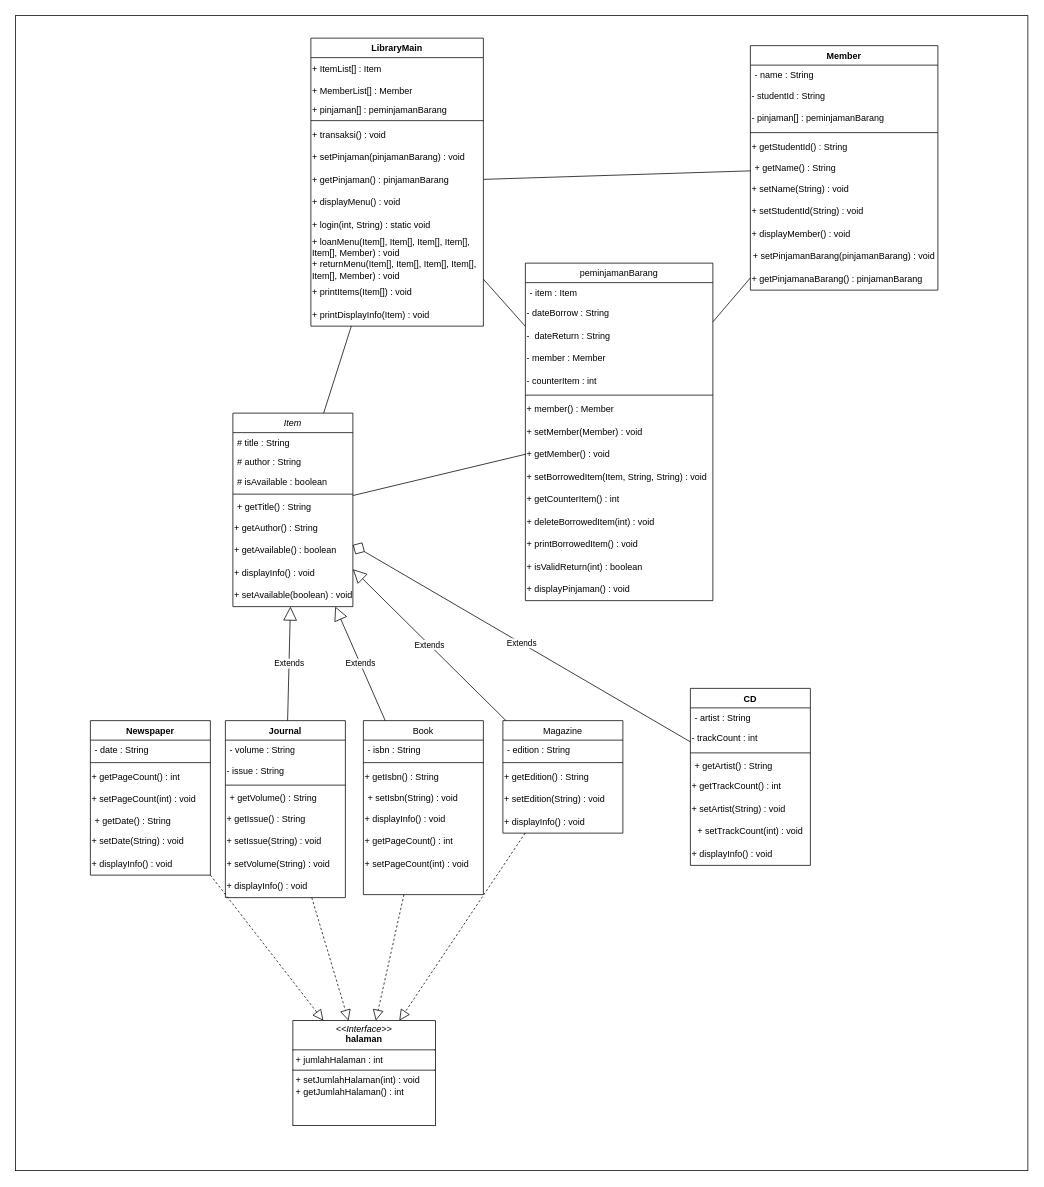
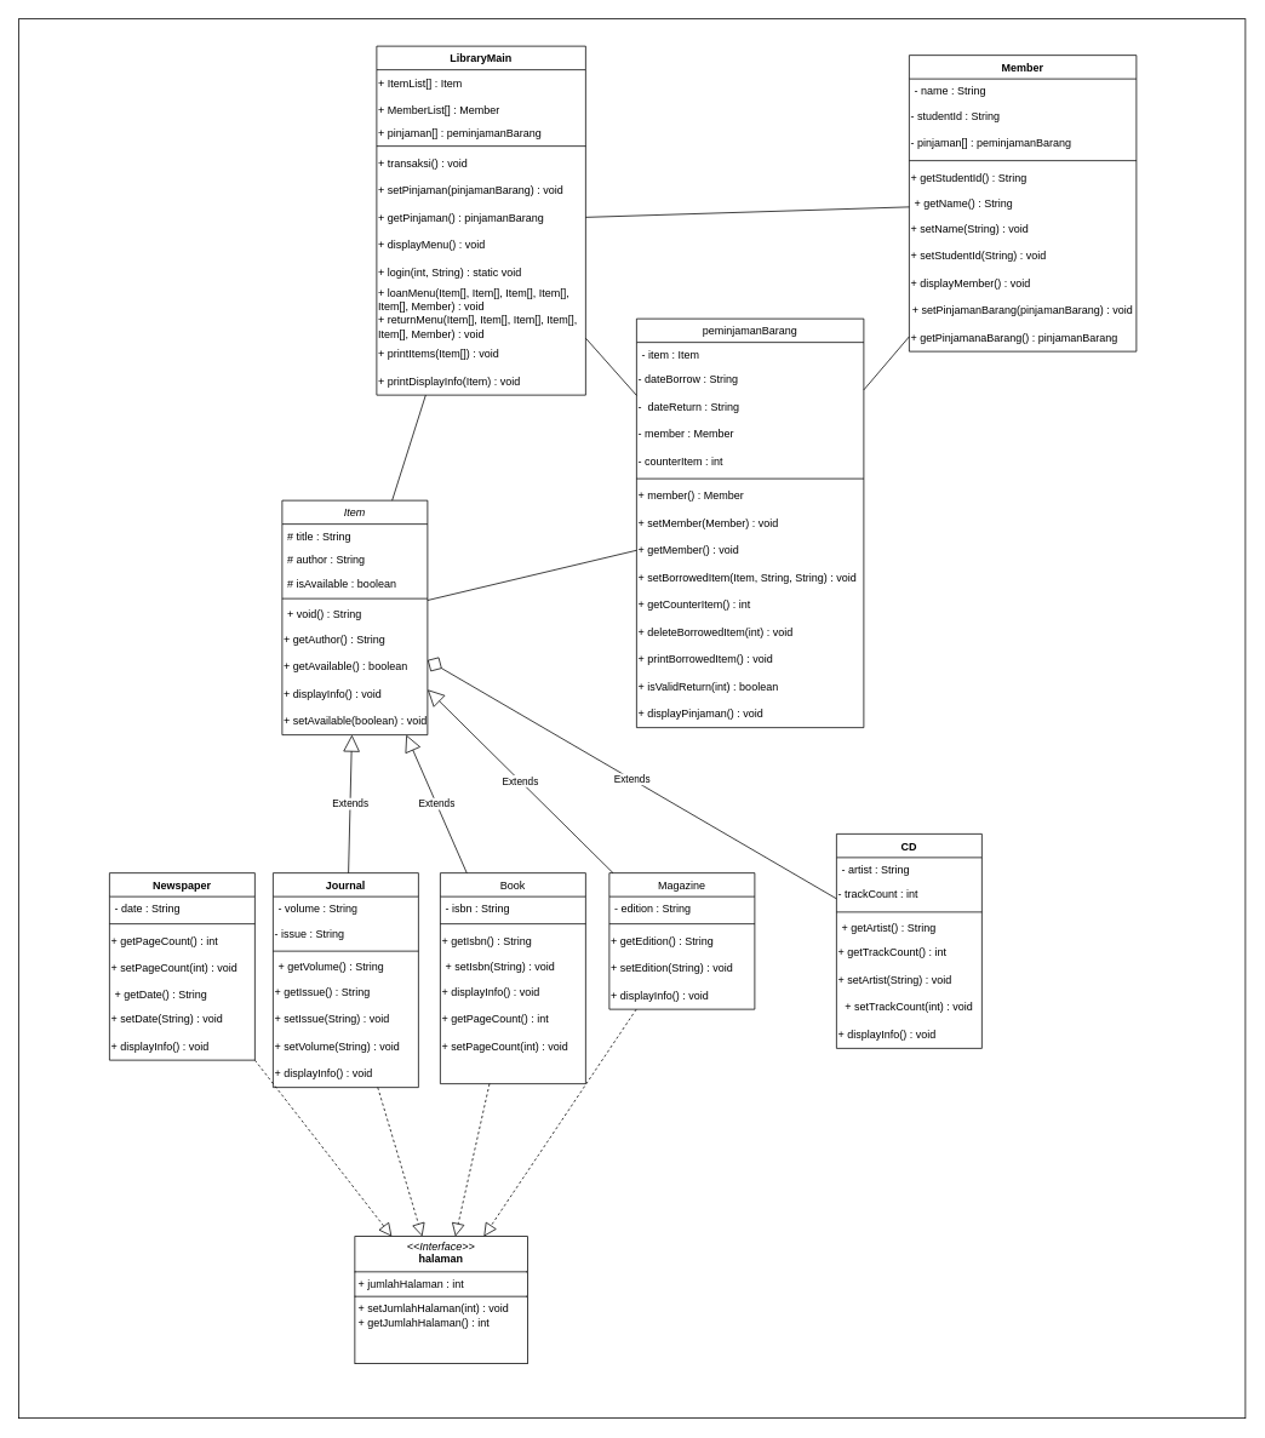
- <mxCell id="8" value="+ getTitle() : String" style="text;align=left;verticalAlign=top;spacingLeft=4;spacingRight=4;overflow=hidden;rotatable=0;points=[[0,0.5],[1,0.5]];portConstraint=eastwest;" parent="3" vertex="1"><mxGeometry y="112" width="160" height="26" as="geometry" /></mxCell>
+ <mxCell id="8" value="+ void() : String" style="text;align=left;verticalAlign=top;spacingLeft=4;spacingRight=4;overflow=hidden;rotatable=0;points=[[0,0.5],[1,0.5]];portConstraint=eastwest;" parent="3" vertex="1"><mxGeometry y="112" width="160" height="26" as="geometry" /></mxCell>
